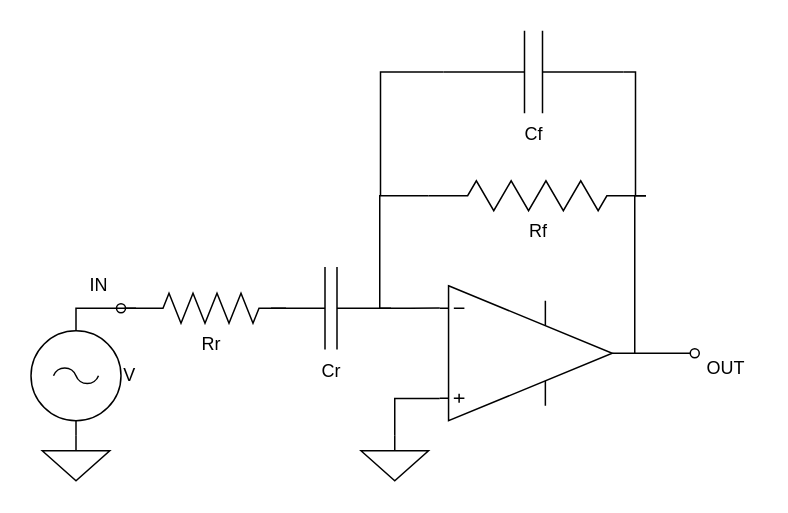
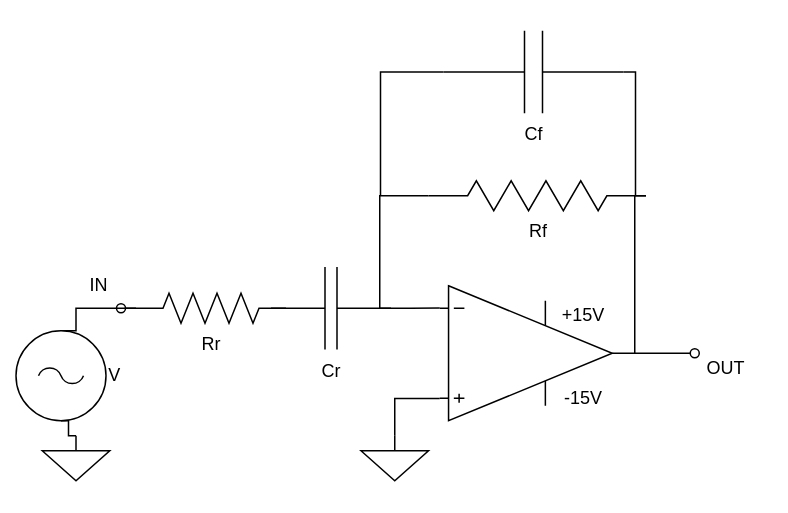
+ <mxCell id="8" value="+15V" style="text;html=1;align=center;verticalAlign=middle;resizable=0;points=[];autosize=1;" parent="7" vertex="1"><mxGeometry x="75" y="10" width="40" height="20" as="geometry" /></mxCell>
- <mxCell id="16" value="V" style="pointerEvents=1;verticalLabelPosition=middle;shadow=0;dashed=0;align=left;html=1;verticalAlign=middle;shape=mxgraph.electrical.signal_sources.ac_source;labelPosition=right;" parent="1" vertex="1"><mxGeometry x="20" y="220" width="60" height="60" as="geometry" /></mxCell>
+ <mxCell id="16" value="V" style="pointerEvents=1;verticalLabelPosition=middle;shadow=0;dashed=0;align=left;html=1;verticalAlign=middle;shape=mxgraph.electrical.signal_sources.ac_source;labelPosition=right;" parent="1" vertex="1"><mxGeometry x="10" y="220" width="60" height="60" as="geometry" /></mxCell>
+ <mxCell id="9" value="-15V" style="text;html=1;align=center;verticalAlign=middle;resizable=0;points=[];autosize=1;" parent="7" vertex="1"><mxGeometry x="75" y="65" width="40" height="20" as="geometry" /></mxCell>
